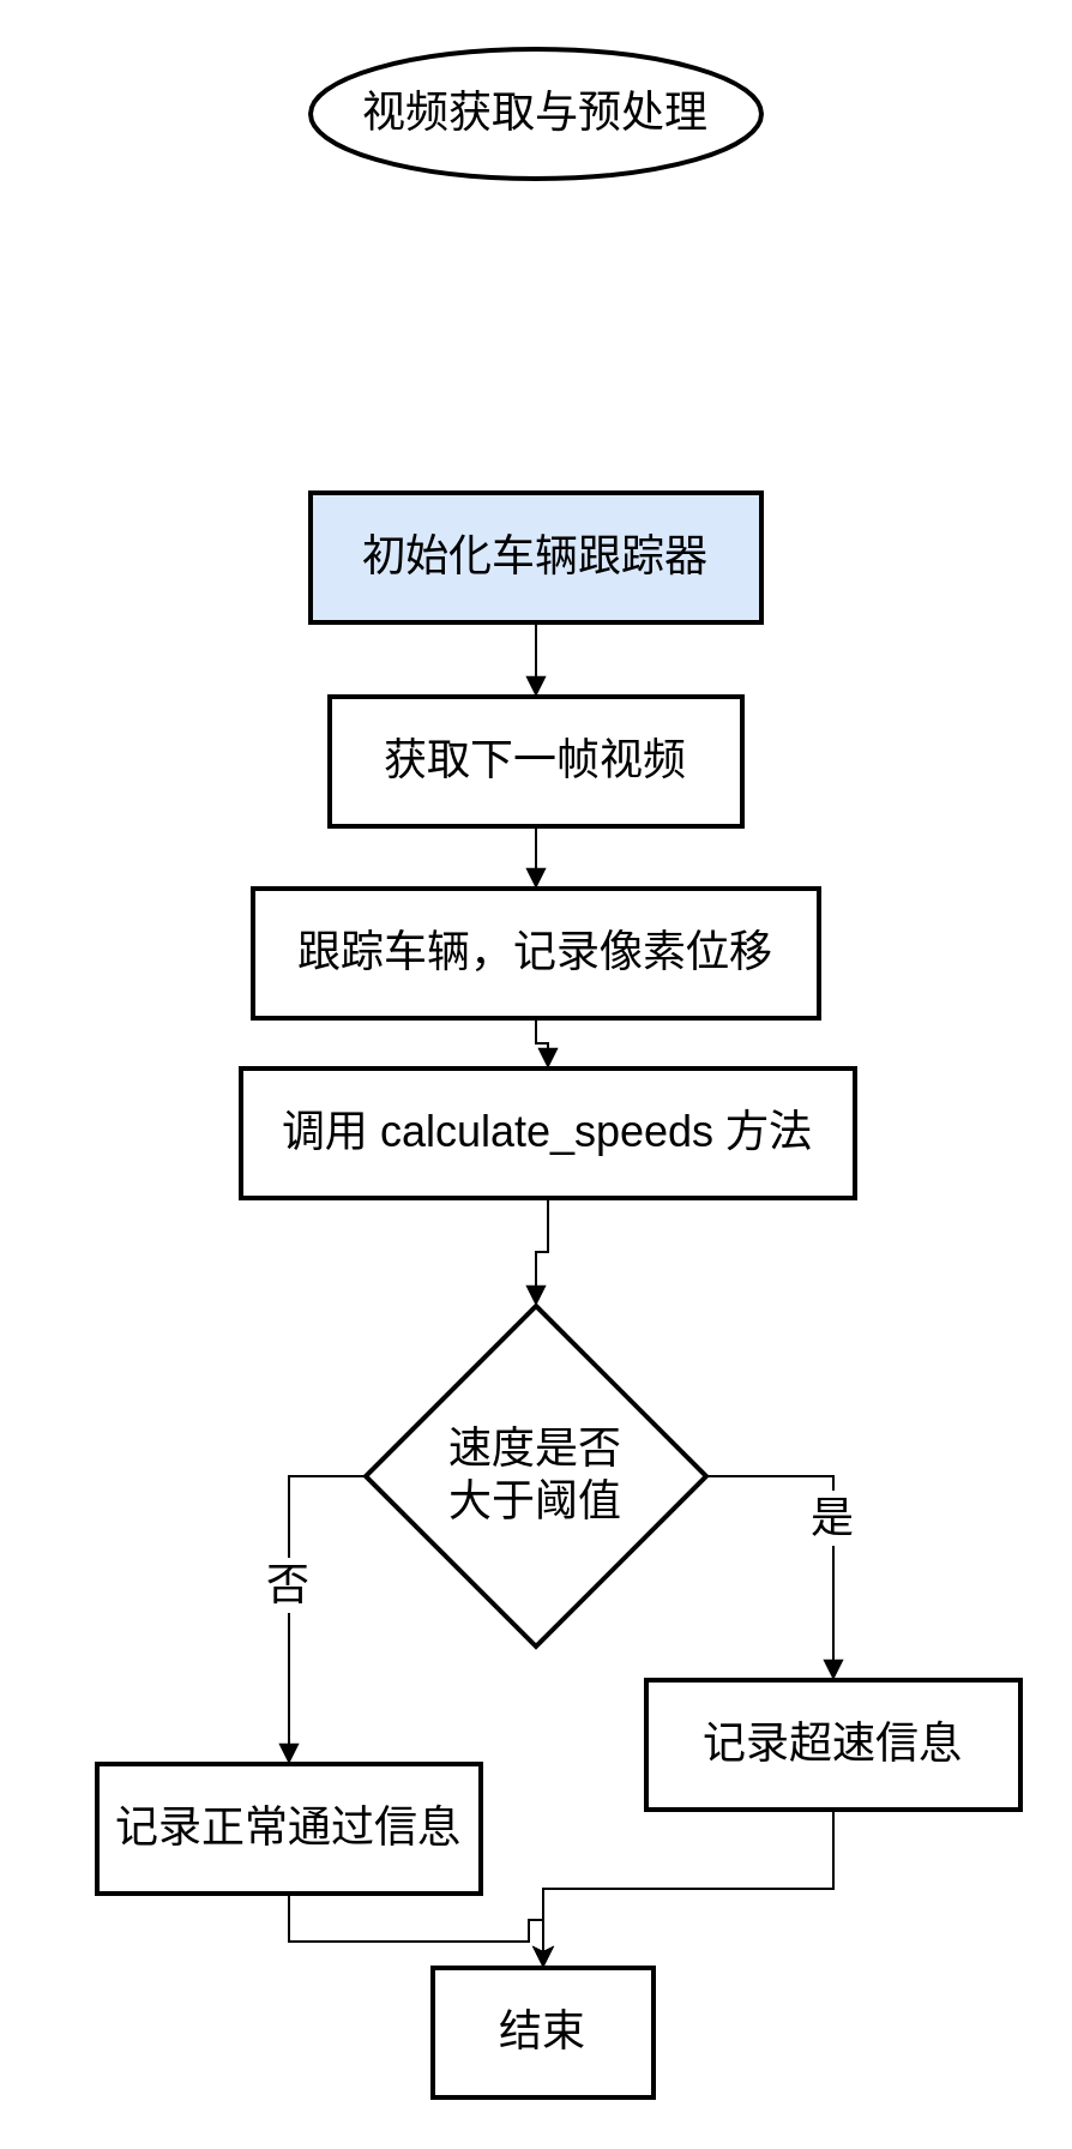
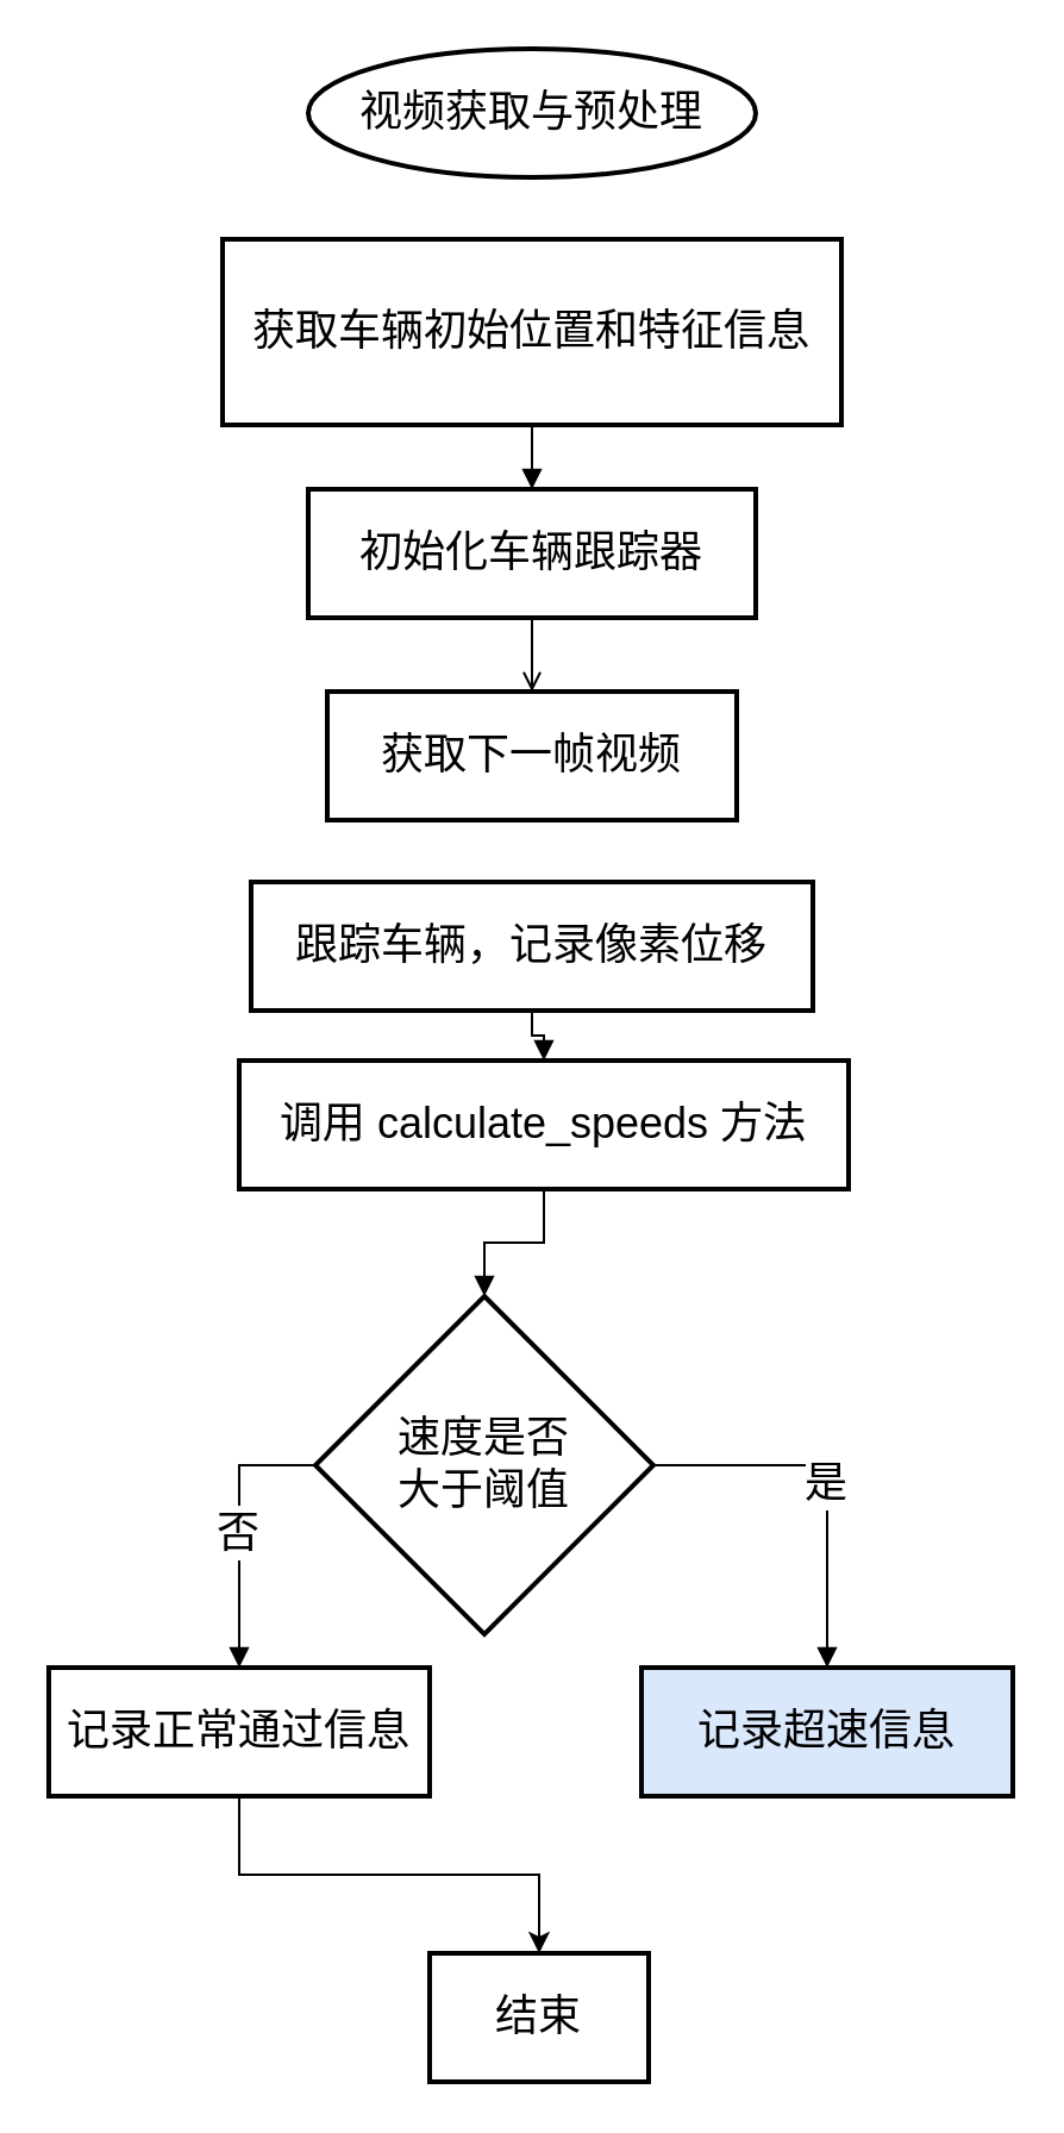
+ <mxCell id="3" value="获取车辆初始位置和特征信息" style="whiteSpace=wrap;strokeWidth=2;fontSize=18;" parent="1" vertex="1"><mxGeometry x="93" y="100" width="260" height="78" as="geometry" /></mxCell>
+ <mxCell id="14" value="" style="startArrow=none;endArrow=block;exitX=0.5;exitY=1;entryX=0.5;entryY=0;rounded=0;edgeStyle=orthogonalEdgeStyle;fontSize=18;" parent="1" source="3" target="4" edge="1"><mxGeometry relative="1" as="geometry" /></mxCell>
- <mxCell id="4" value="初始化车辆跟踪器" style="whiteSpace=wrap;strokeWidth=2;fontSize=18;fillColor=#dae8fc;" parent="1" vertex="1"><mxGeometry x="129" y="205" width="188" height="54" as="geometry" /></mxCell>
+ <mxCell id="4" value="初始化车辆跟踪器" style="whiteSpace=wrap;strokeWidth=2;fontSize=18;" parent="1" vertex="1"><mxGeometry x="129" y="205" width="188" height="54" as="geometry" /></mxCell>
- <mxCell id="15" value="" style="startArrow=none;endArrow=block;exitX=0.5;exitY=1;entryX=0.5;entryY=0;rounded=0;edgeStyle=orthogonalEdgeStyle;fontSize=18;" parent="1" source="4" target="5" edge="1"><mxGeometry relative="1" as="geometry" /></mxCell>
+ <mxCell id="15" value="" style="startArrow=none;endArrow=open;exitX=0.5;exitY=1;entryX=0.5;entryY=0;rounded=0;edgeStyle=orthogonalEdgeStyle;fontSize=18;" parent="1" source="4" target="5" edge="1"><mxGeometry relative="1" as="geometry" /></mxCell>
- <mxCell id="16" value="" style="startArrow=none;endArrow=block;exitX=0.5;exitY=1;entryX=0.5;entryY=0;rounded=0;exitDx=0;exitDy=0;edgeStyle=orthogonalEdgeStyle;fontSize=18;" parent="1" source="5" target="6" edge="1"><mxGeometry relative="1" as="geometry"><mxPoint x="209" y="340" as="sourcePoint" /></mxGeometry></mxCell>
- <mxCell id="8" value="速度是否&#10;大于阈值" style="rhombus;strokeWidth=2;whiteSpace=wrap;fontSize=18;" parent="1" vertex="1"><mxGeometry x="152" y="544" width="142" height="142" as="geometry" /></mxCell>
+ <mxCell id="8" value="速度是否&#10;大于阈值" style="rhombus;strokeWidth=2;whiteSpace=wrap;fontSize=18;" parent="1" vertex="1"><mxGeometry x="132" y="544" width="142" height="142" as="geometry" /></mxCell>
- <mxCell id="10" value="记录超速信息" style="whiteSpace=wrap;strokeWidth=2;fontSize=18;" parent="1" vertex="1"><mxGeometry x="269" y="700" width="156" height="54" as="geometry" /></mxCell>
+ <mxCell id="10" value="记录超速信息" style="whiteSpace=wrap;strokeWidth=2;fontSize=18;fillColor=#dae8fc;" parent="1" vertex="1"><mxGeometry x="269" y="700" width="156" height="54" as="geometry" /></mxCell>
- <mxCell id="12" value="记录正常通过信息" style="whiteSpace=wrap;strokeWidth=2;fontSize=18;" parent="1" vertex="1"><mxGeometry x="40" y="735" width="160" height="54" as="geometry" /></mxCell>
+ <mxCell id="12" value="记录正常通过信息" style="whiteSpace=wrap;strokeWidth=2;fontSize=18;" parent="1" vertex="1"><mxGeometry x="20" y="700" width="160" height="54" as="geometry" /></mxCell>
- <mxCell id="9" style="edgeStyle=orthogonalEdgeStyle;rounded=0;orthogonalLoop=1;jettySize=auto;html=1;exitX=0.5;exitY=1;exitDx=0;exitDy=0;entryX=0.5;entryY=0;entryDx=0;entryDy=0;fontSize=18;" parent="1" source="10" target="13" edge="1"><mxGeometry relative="1" as="geometry" /></mxCell>
